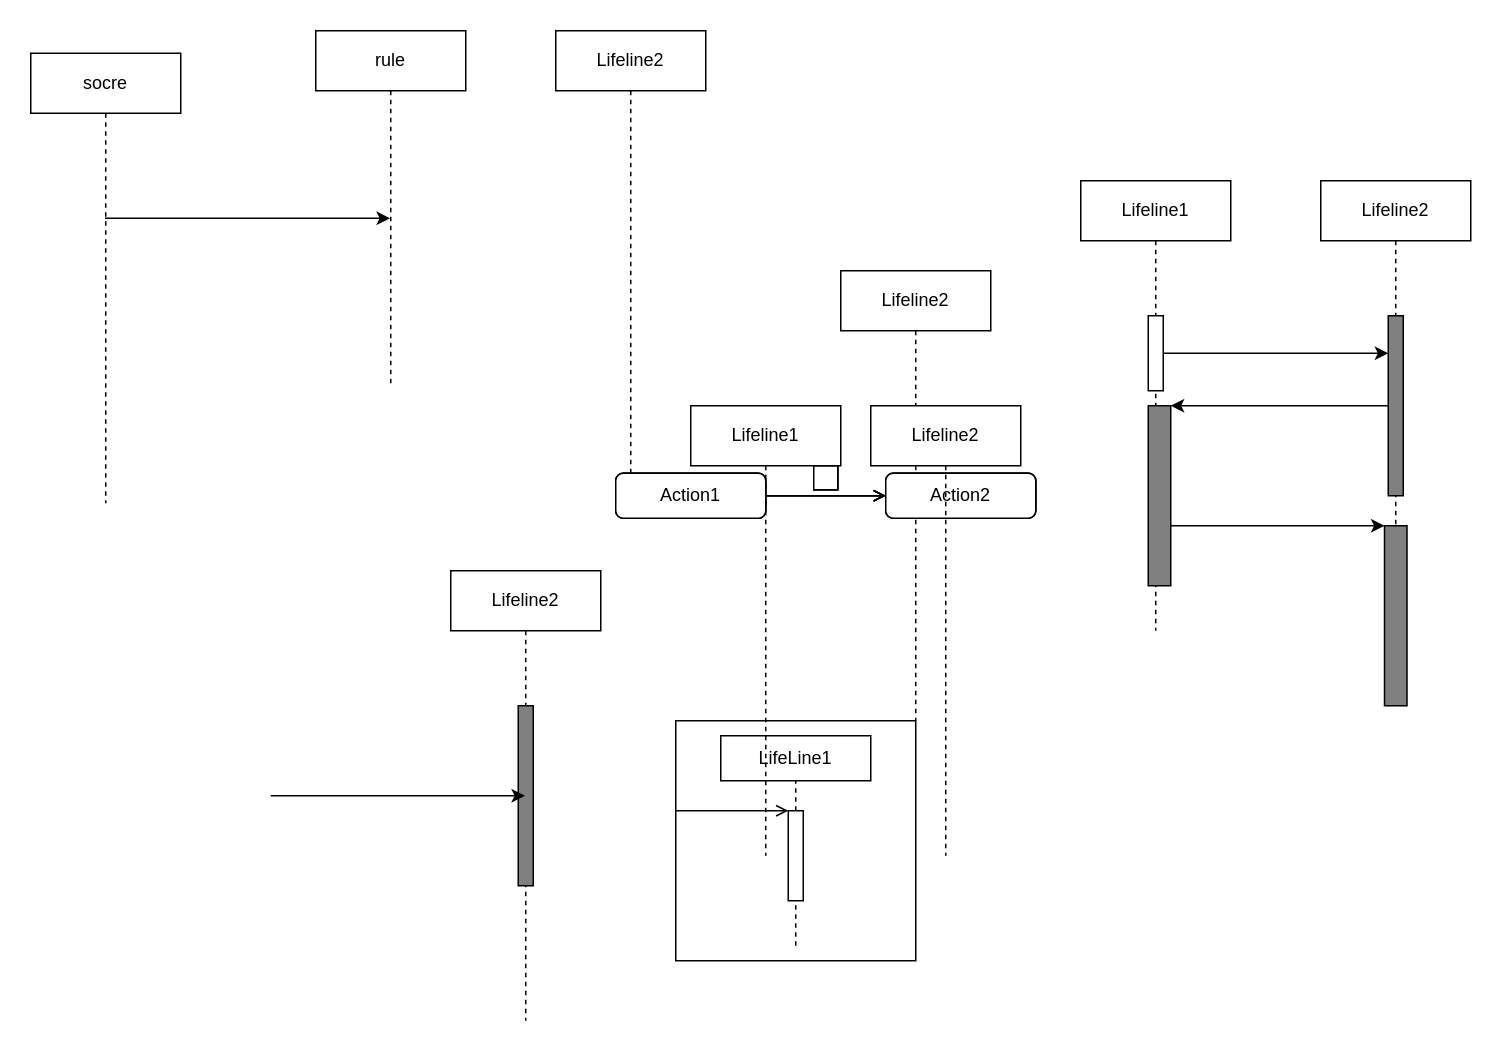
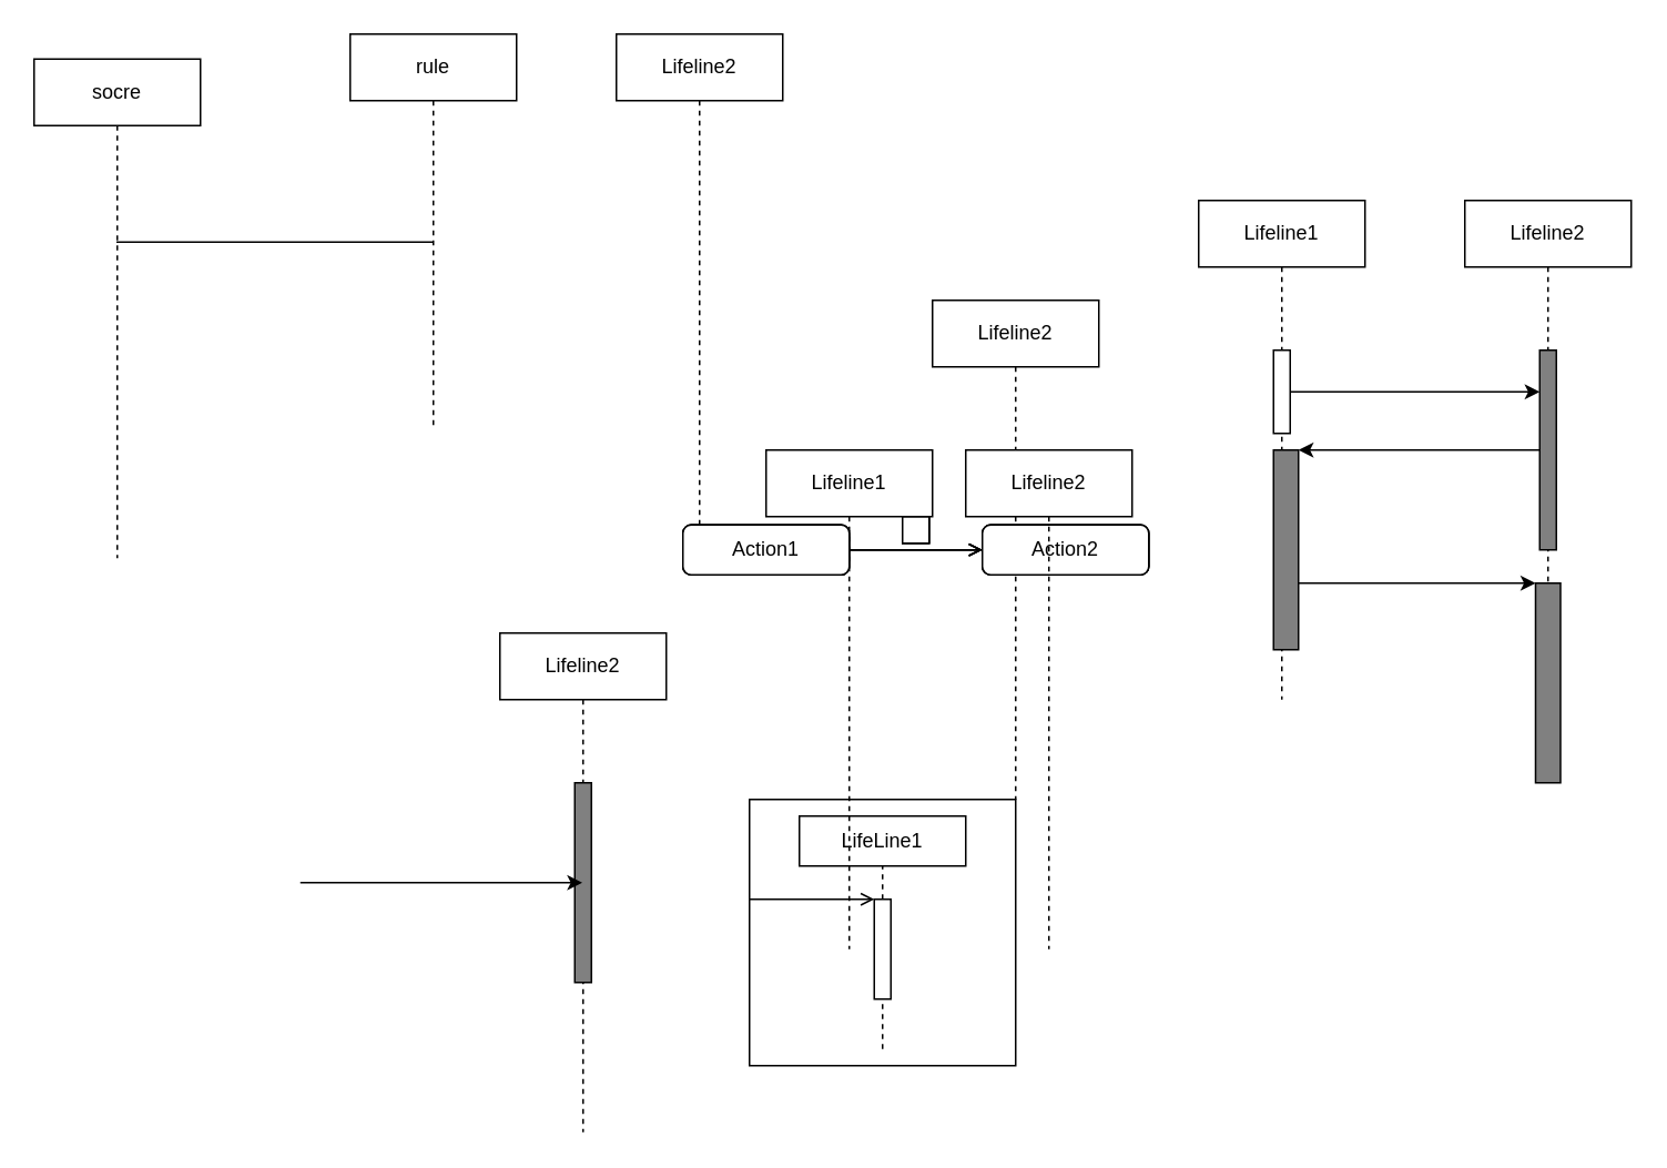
- <mxCell id="4" style="edgeStyle=elbowEdgeStyle;rounded=0;orthogonalLoop=1;jettySize=auto;html=1;elbow=vertical;curved=0;" edge="1" parent="1" source="5" target="2"><mxGeometry relative="1" as="geometry" /></mxCell>
+ <mxCell id="4" style="edgeStyle=elbowEdgeStyle;rounded=0;orthogonalLoop=1;jettySize=auto;html=1;elbow=vertical;curved=0;endArrow=none;" edge="1" parent="1" source="5" target="2"><mxGeometry relative="1" as="geometry" /></mxCell>
